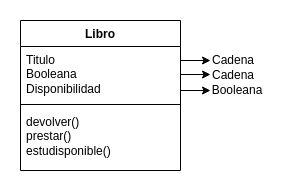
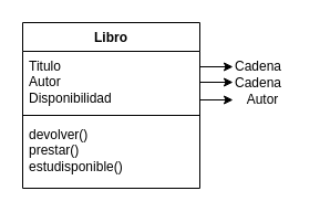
- <mxCell id="3" value="&lt;div&gt;Titulo&lt;/div&gt;&lt;div&gt;Booleana&lt;/div&gt;&lt;div&gt;Disponibilidad&lt;/div&gt;" style="text;strokeColor=none;fillColor=none;align=left;verticalAlign=top;spacingLeft=4;spacingRight=4;overflow=hidden;rotatable=0;points=[[0,0.5],[1,0.5]];portConstraint=eastwest;whiteSpace=wrap;html=1;" parent="2" vertex="1"><mxGeometry y="26" width="160" height="54" as="geometry" /></mxCell>
+ <mxCell id="3" value="&lt;div&gt;Titulo&lt;/div&gt;&lt;div&gt;Autor&lt;/div&gt;&lt;div&gt;Disponibilidad&lt;/div&gt;" style="text;strokeColor=none;fillColor=none;align=left;verticalAlign=top;spacingLeft=4;spacingRight=4;overflow=hidden;rotatable=0;points=[[0,0.5],[1,0.5]];portConstraint=eastwest;whiteSpace=wrap;html=1;" parent="2" vertex="1"><mxGeometry y="26" width="160" height="54" as="geometry" /></mxCell>
- <mxCell id="11" value="Booleana" style="text;html=1;align=center;verticalAlign=middle;whiteSpace=wrap;rounded=0;" vertex="1" parent="1"><mxGeometry x="207" y="75" width="60" height="30" as="geometry" /></mxCell>
+ <mxCell id="11" value="Autor" style="text;html=1;align=center;verticalAlign=middle;whiteSpace=wrap;rounded=0;" vertex="1" parent="1"><mxGeometry x="207" y="75" width="60" height="30" as="geometry" /></mxCell>
